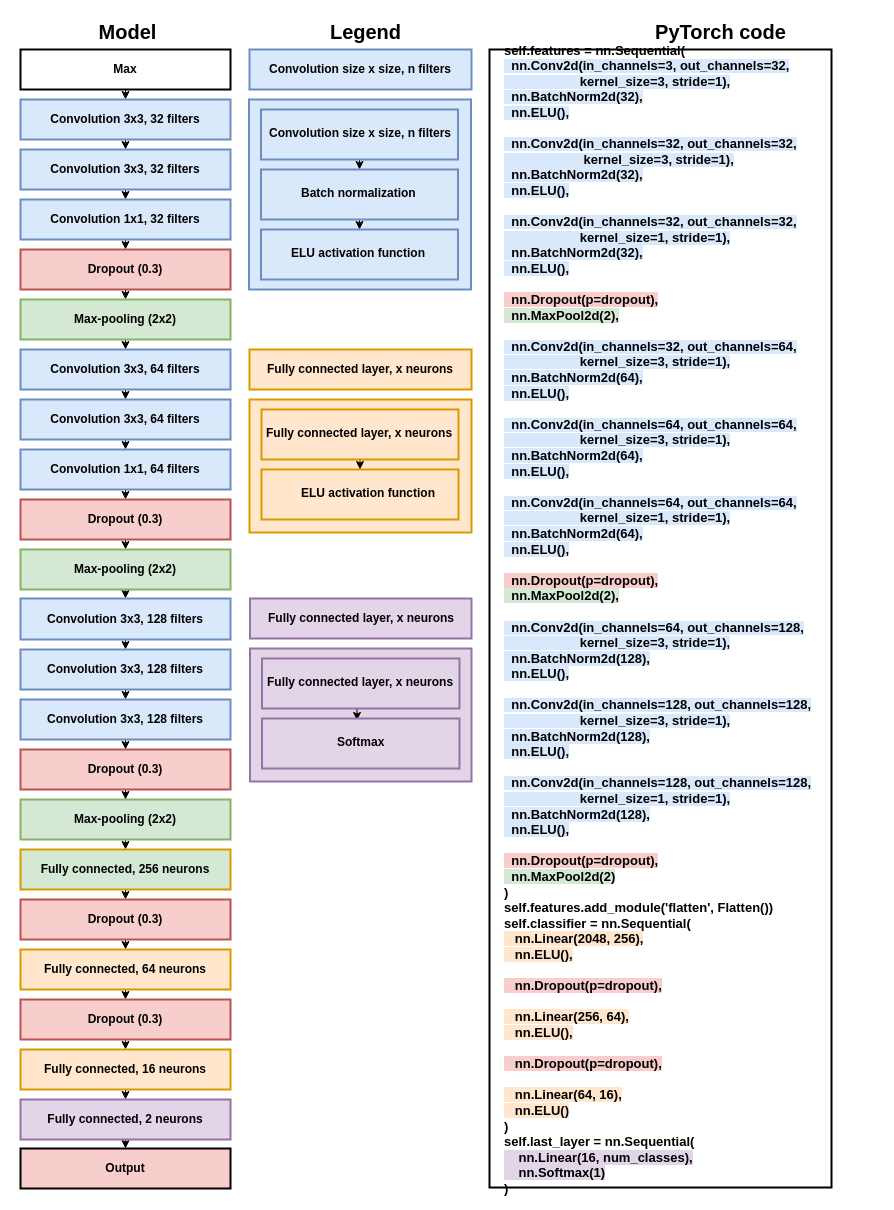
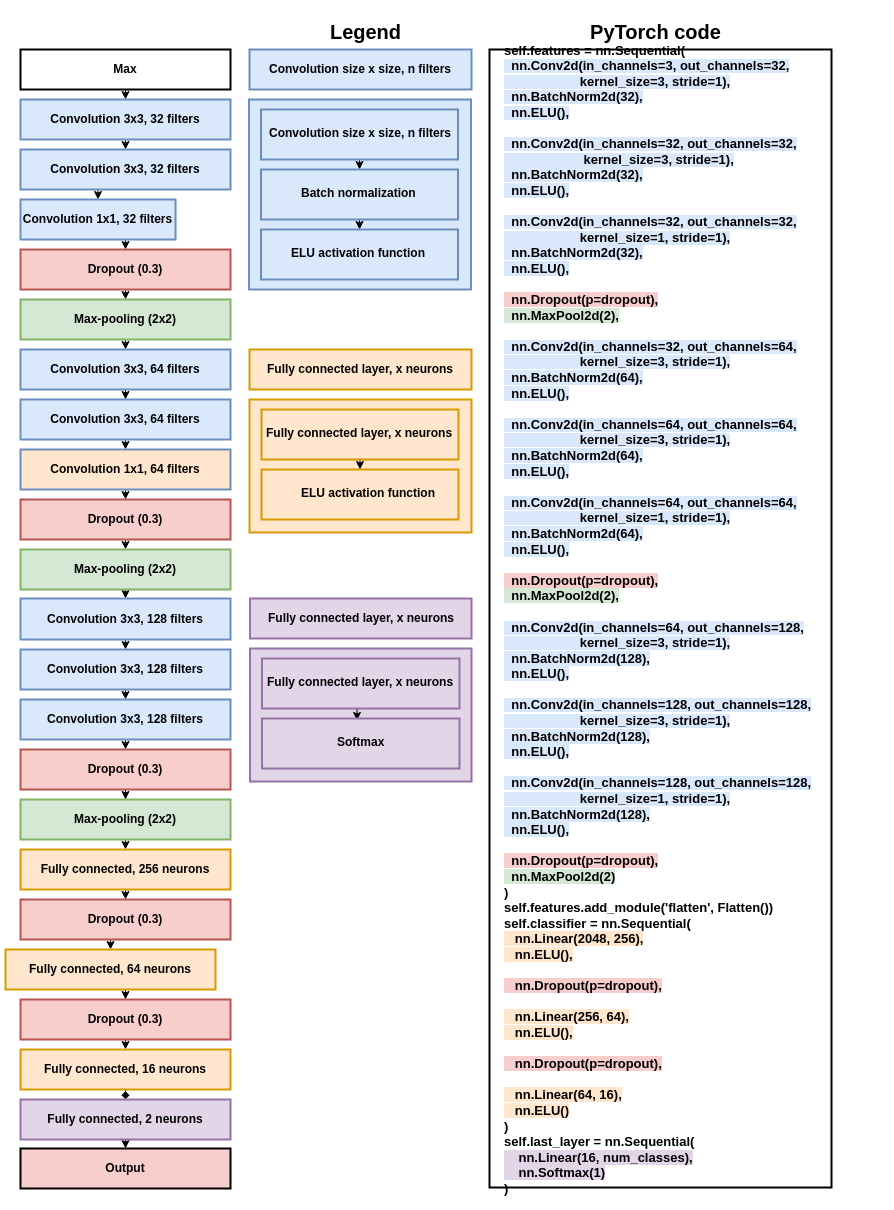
- <mxCell id="72" value="&lt;font style=&quot;font-size: 20px&quot;&gt;&lt;b&gt;PyTorch code&lt;/b&gt;&lt;/font&gt;" style="text;html=1;align=center;verticalAlign=middle;resizable=0;points=[];autosize=1;" parent="1" vertex="1"><mxGeometry x="649" y="20" width="141" height="21" as="geometry" /></mxCell>
+ <mxCell id="72" value="&lt;font style=&quot;font-size: 20px&quot;&gt;&lt;b&gt;PyTorch code&lt;/b&gt;&lt;/font&gt;" style="text;html=1;align=center;verticalAlign=middle;resizable=0;points=[];autosize=1;" parent="1" vertex="1"><mxGeometry x="584" y="20" width="141" height="21" as="geometry" /></mxCell>
- <mxCell id="54" value="&lt;font size=&quot;1&quot;&gt;&lt;b style=&quot;font-size: 20px&quot;&gt;Model&lt;/b&gt;&lt;/font&gt;" style="text;html=1;align=center;verticalAlign=middle;resizable=0;points=[];autosize=1;" parent="1" vertex="1"><mxGeometry x="92" y="21" width="70" height="20" as="geometry" /></mxCell>
- <mxCell id="9" value="&lt;b&gt;Convolution 1x1, 32 filters&lt;/b&gt;" style="rounded=0;whiteSpace=wrap;html=1;strokeWidth=2;fillColor=#dae8fc;strokeColor=#6c8ebf;" parent="1" vertex="1"><mxGeometry x="20" y="199" width="210" height="40" as="geometry" /></mxCell>
+ <mxCell id="9" value="&lt;b&gt;Convolution 1x1, 32 filters&lt;/b&gt;" style="rounded=0;whiteSpace=wrap;html=1;strokeWidth=2;fillColor=#dae8fc;strokeColor=#6c8ebf;" parent="1" vertex="1"><mxGeometry x="20" y="199" width="155" height="40" as="geometry" /></mxCell>
- <mxCell id="19" value="&lt;b&gt;Convolution 1x1, 64 filters&lt;/b&gt;" style="rounded=0;whiteSpace=wrap;html=1;strokeWidth=2;fillColor=#dae8fc;strokeColor=#6c8ebf;" parent="1" vertex="1"><mxGeometry x="20" y="449" width="210" height="40" as="geometry" /></mxCell>
+ <mxCell id="19" value="&lt;b&gt;Convolution 1x1, 64 filters&lt;/b&gt;" style="rounded=0;whiteSpace=wrap;html=1;strokeWidth=2;fillColor=#ffe6cc;strokeColor=#6c8ebf;" parent="1" vertex="1"><mxGeometry x="20" y="449" width="210" height="40" as="geometry" /></mxCell>
- <mxCell id="35" value="&lt;b&gt;Fully connected, 256&lt;/b&gt; &lt;b&gt;neurons&lt;/b&gt;" style="rounded=0;whiteSpace=wrap;html=1;strokeWidth=2;fillColor=#d5e8d4;strokeColor=#d79b00;" parent="1" vertex="1"><mxGeometry x="20" y="849" width="210" height="40" as="geometry" /></mxCell>
+ <mxCell id="35" value="&lt;b&gt;Fully connected, 256&lt;/b&gt; &lt;b&gt;neurons&lt;/b&gt;" style="rounded=0;whiteSpace=wrap;html=1;strokeWidth=2;fillColor=#ffe6cc;strokeColor=#d79b00;" parent="1" vertex="1"><mxGeometry x="20" y="849" width="210" height="40" as="geometry" /></mxCell>
- <mxCell id="39" value="&lt;b&gt;Fully connected, 64 neurons&lt;br&gt;&lt;/b&gt;" style="rounded=0;whiteSpace=wrap;html=1;strokeWidth=2;fillColor=#ffe6cc;strokeColor=#d79b00;" parent="1" vertex="1"><mxGeometry x="20" y="949" width="210" height="40" as="geometry" /></mxCell>
+ <mxCell id="39" value="&lt;b&gt;Fully connected, 64 neurons&lt;br&gt;&lt;/b&gt;" style="rounded=0;whiteSpace=wrap;html=1;strokeWidth=2;fillColor=#ffe6cc;strokeColor=#d79b00;" parent="1" vertex="1"><mxGeometry x="5" y="949" width="210" height="40" as="geometry" /></mxCell>
- <mxCell id="42" style="edgeStyle=orthogonalEdgeStyle;rounded=0;orthogonalLoop=1;jettySize=auto;html=1;exitX=0.5;exitY=1;exitDx=0;exitDy=0;entryX=0.5;entryY=0;entryDx=0;entryDy=0;" parent="1" source="43" target="45" edge="1"><mxGeometry relative="1" as="geometry" /></mxCell>
+ <mxCell id="42" style="edgeStyle=orthogonalEdgeStyle;rounded=0;orthogonalLoop=1;jettySize=auto;html=1;exitX=0.5;exitY=1;exitDx=0;exitDy=0;entryX=0.5;entryY=0;entryDx=0;entryDy=0;endArrow=diamond;" parent="1" source="43" target="45" edge="1"><mxGeometry relative="1" as="geometry" /></mxCell>
